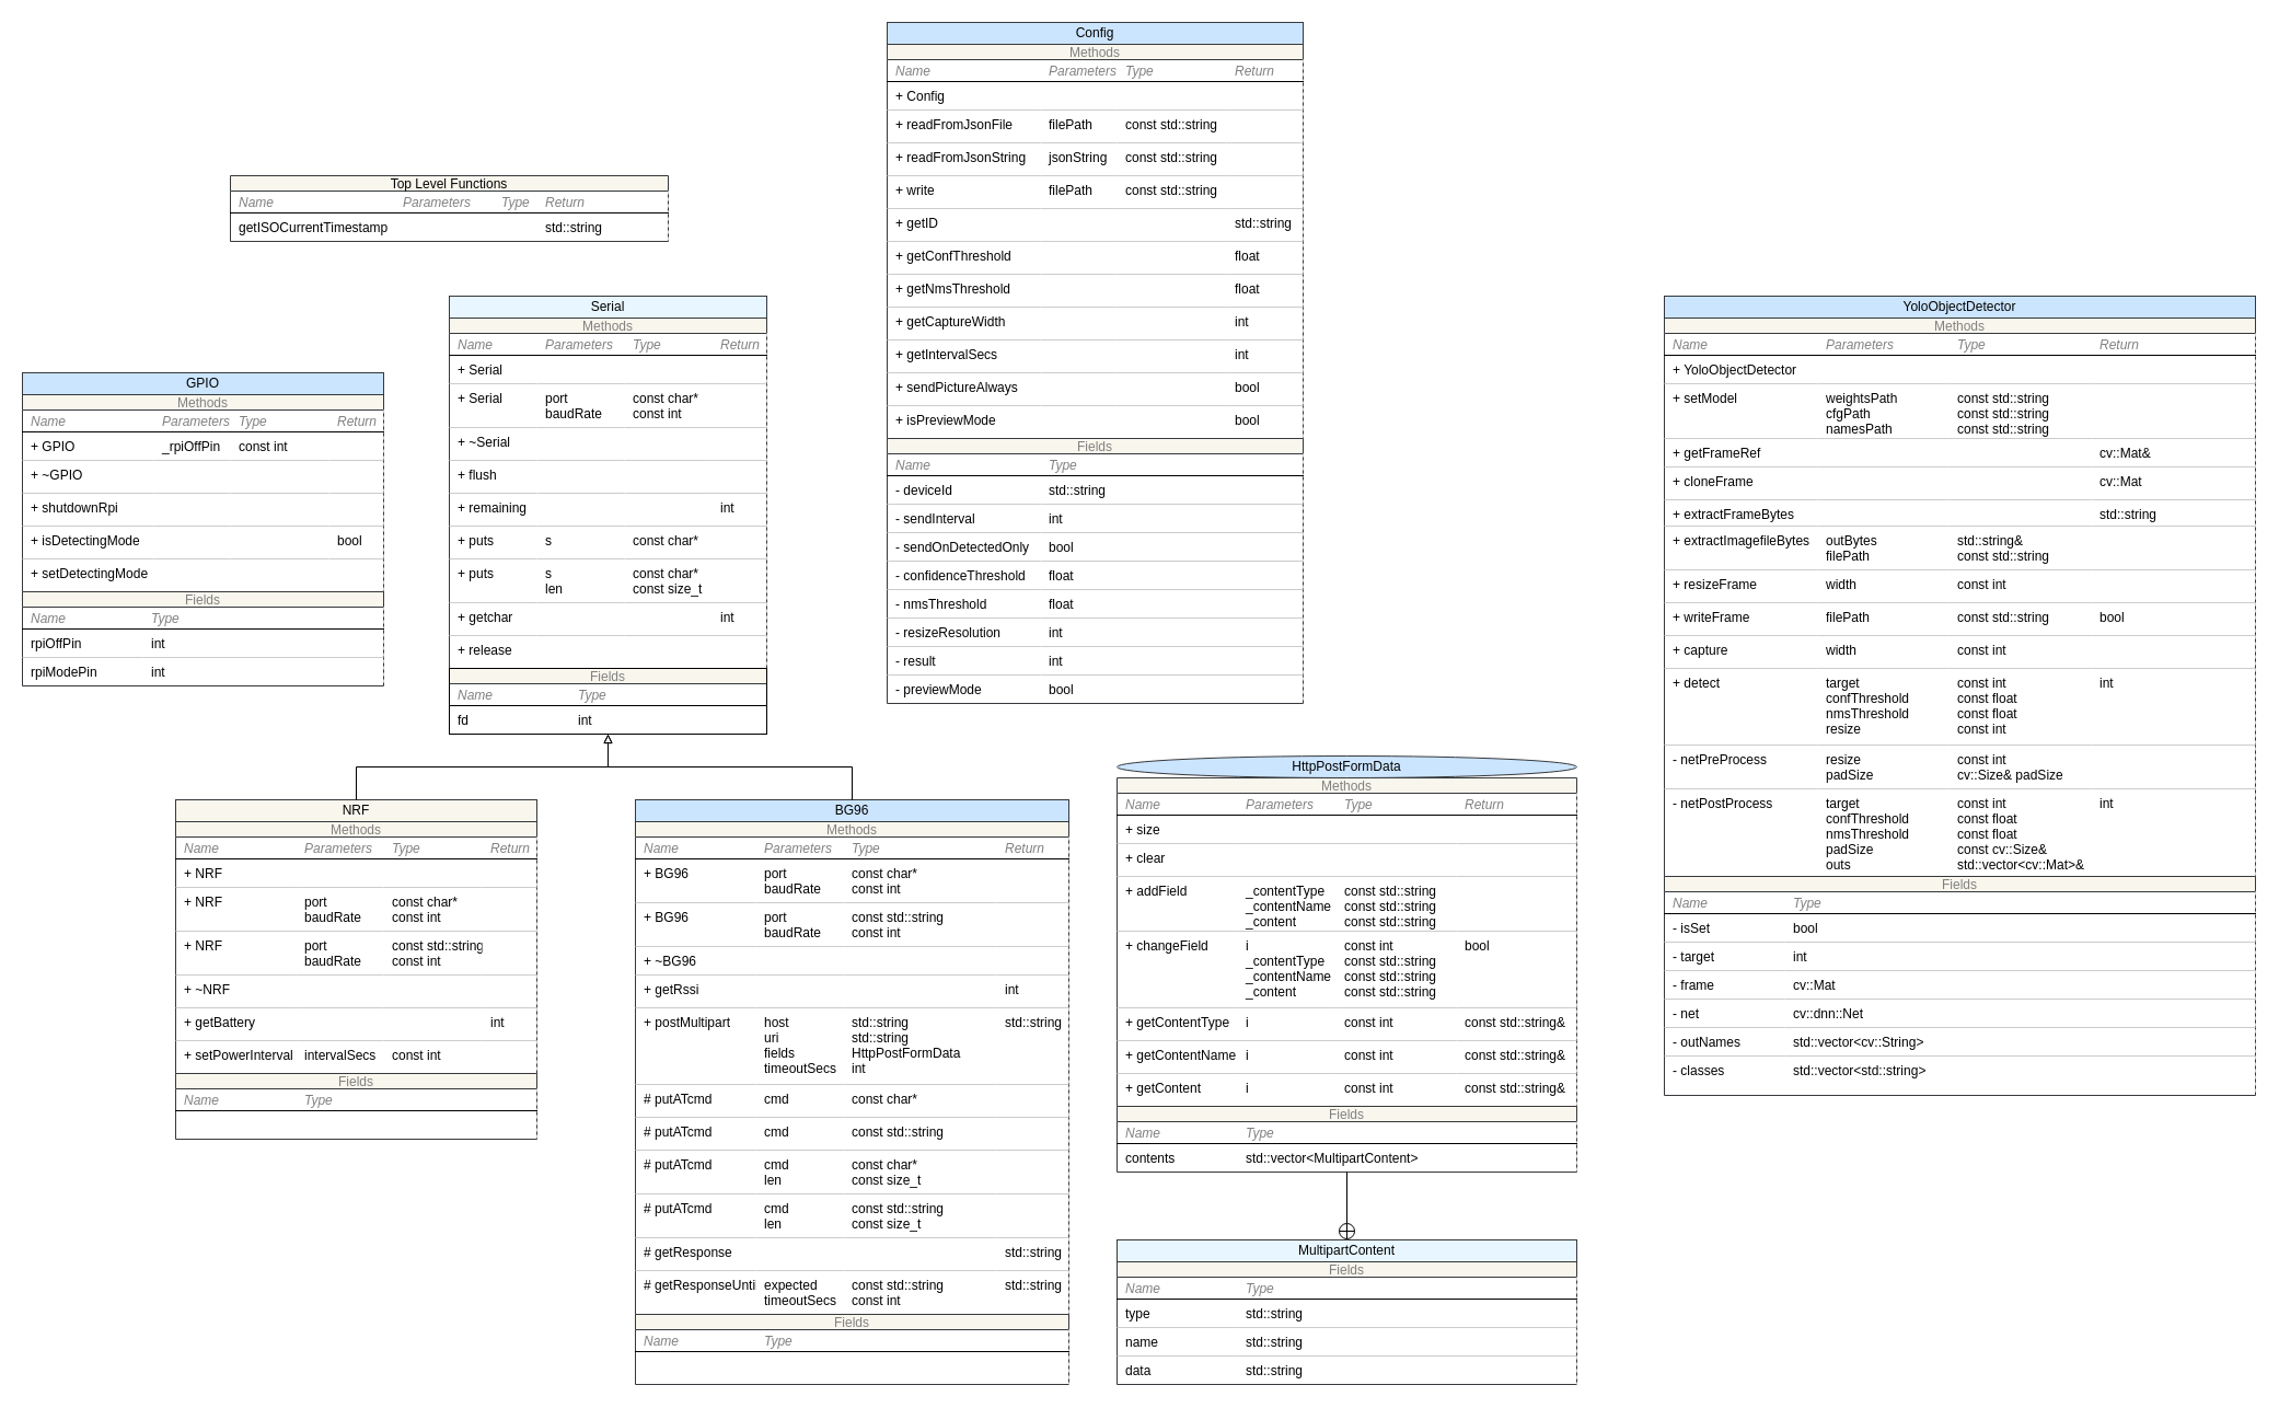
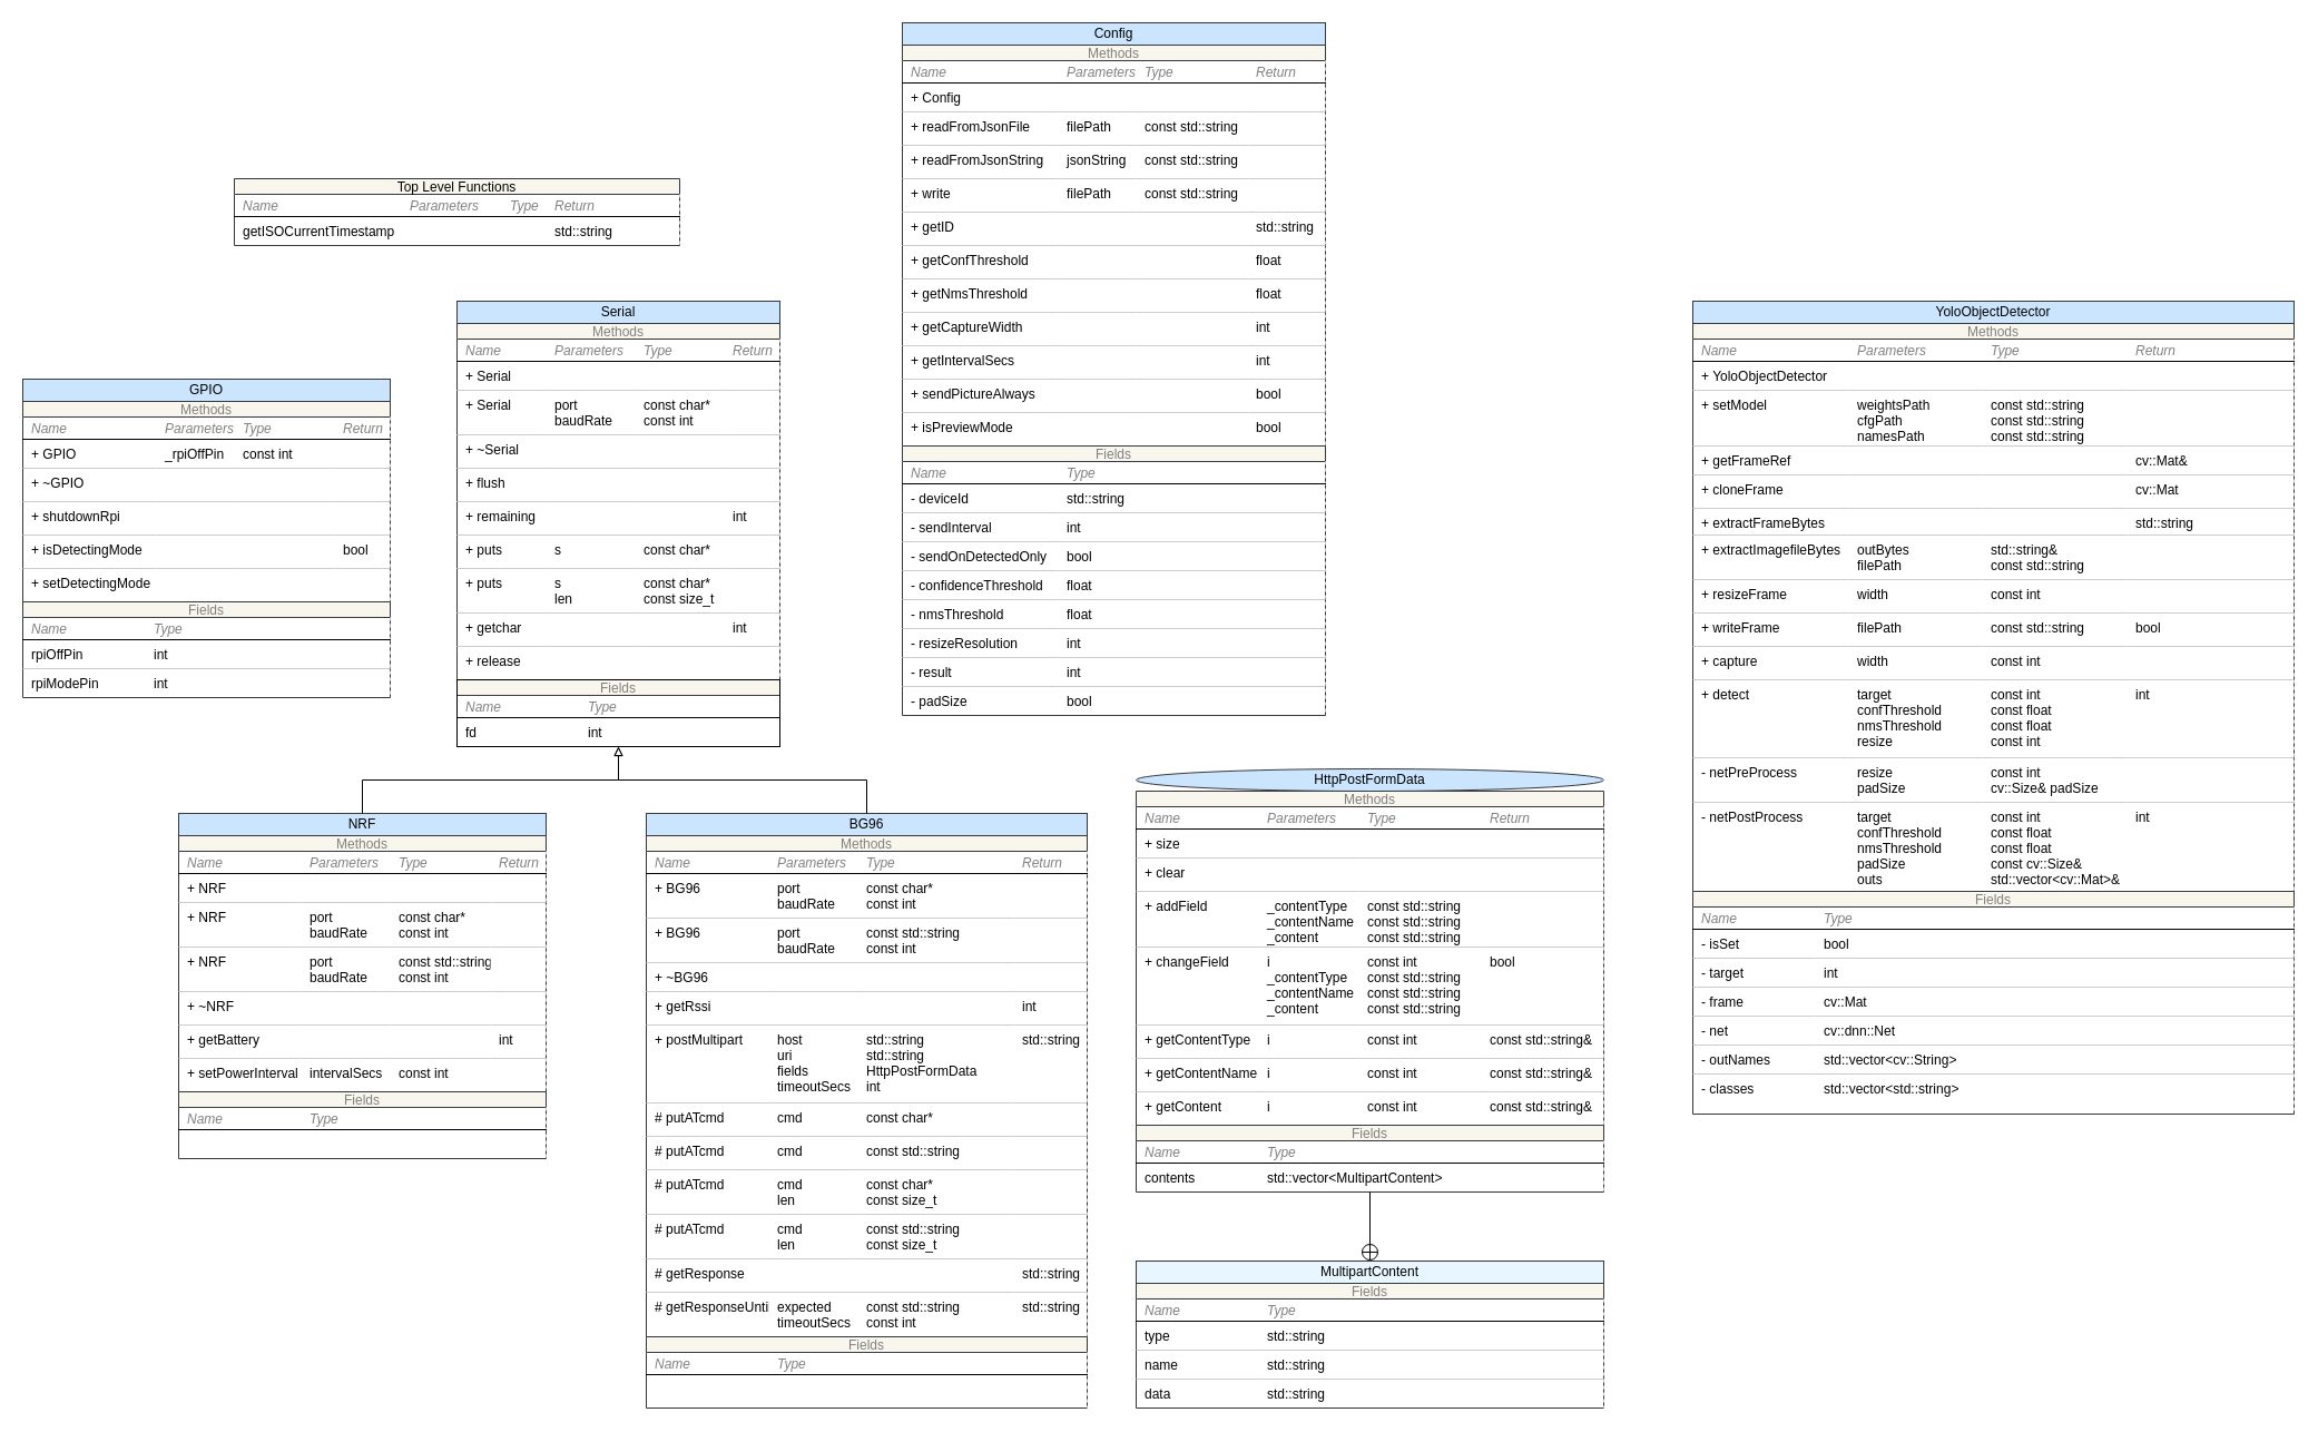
- <mxCell id="181" value="Serial" style="whiteSpace=wrap;html=1;align=center;strokeColor=#36393d;fillColor=#e8f7ff;" parent="122" vertex="1"><mxGeometry width="290" height="20" as="geometry" /></mxCell>
+ <mxCell id="181" value="Serial" style="whiteSpace=wrap;html=1;align=center;strokeColor=#36393d;fillColor=#cce5ff;" parent="122" vertex="1"><mxGeometry width="290" height="20" as="geometry" /></mxCell>
- <mxCell id="375" value="- previewMode" style="shape=partialRectangle;connectable=0;fillColor=none;top=0;left=0;bottom=0;right=0;align=left;spacingLeft=6;overflow=hidden;verticalAlign=top;" vertex="1" parent="374"><mxGeometry width="140.0" height="26" as="geometry" /></mxCell>
+ <mxCell id="375" value="- padSize" style="shape=partialRectangle;connectable=0;fillColor=none;top=0;left=0;bottom=0;right=0;align=left;spacingLeft=6;overflow=hidden;verticalAlign=top;" vertex="1" parent="374"><mxGeometry width="140.0" height="26" as="geometry" /></mxCell>
- <mxCell id="227" value="NRF" style="whiteSpace=wrap;html=1;align=center;strokeColor=#36393d;fillColor=#f9f7ed;" parent="183" vertex="1"><mxGeometry width="330" height="20" as="geometry" /></mxCell>
+ <mxCell id="227" value="NRF" style="whiteSpace=wrap;html=1;align=center;strokeColor=#36393d;fillColor=#cce5ff;" parent="183" vertex="1"><mxGeometry width="330" height="20" as="geometry" /></mxCell>
